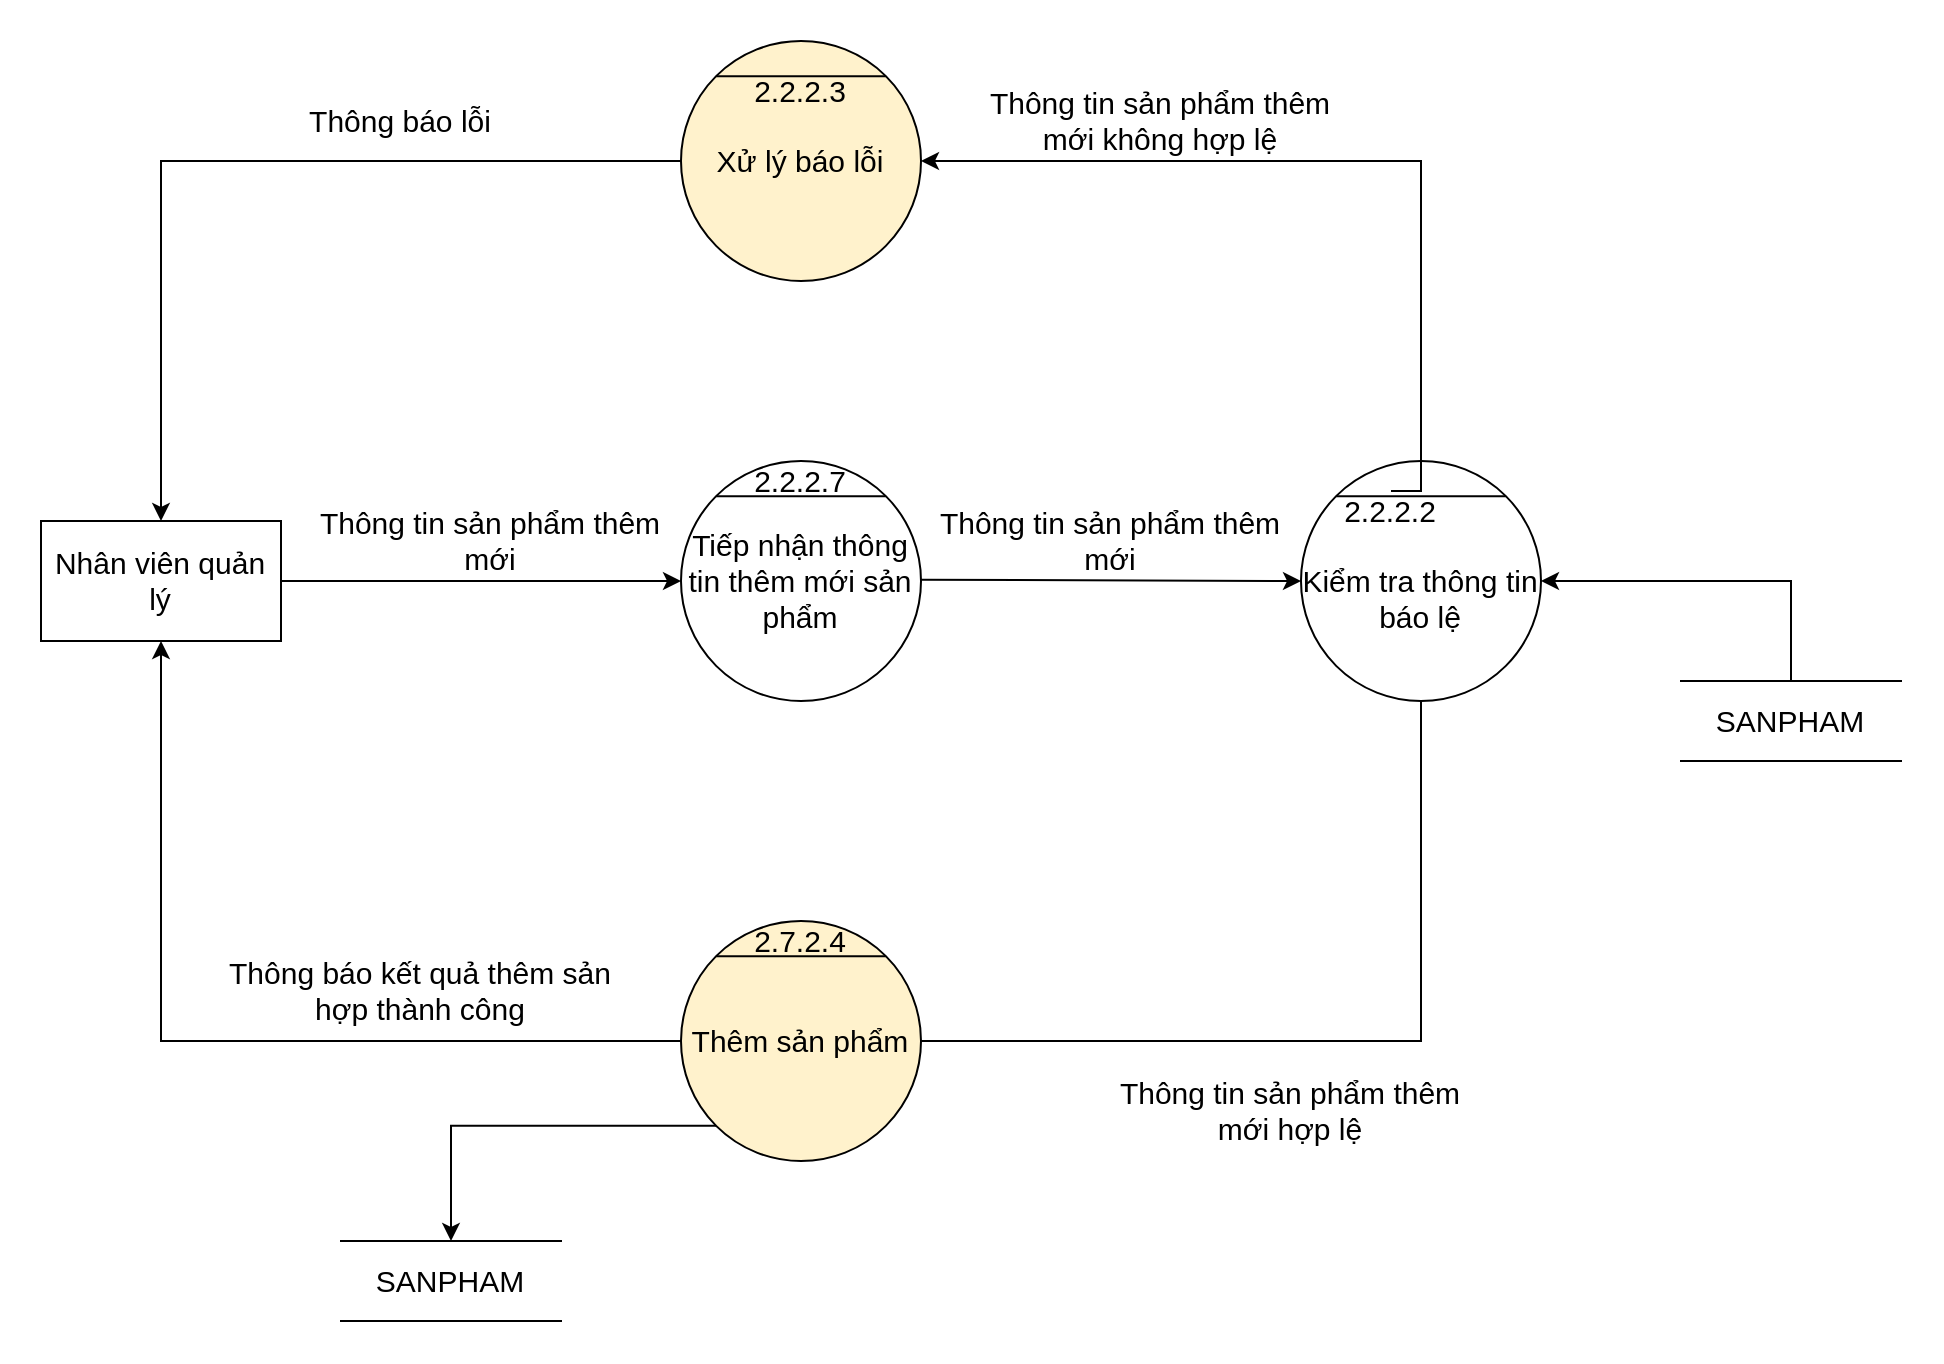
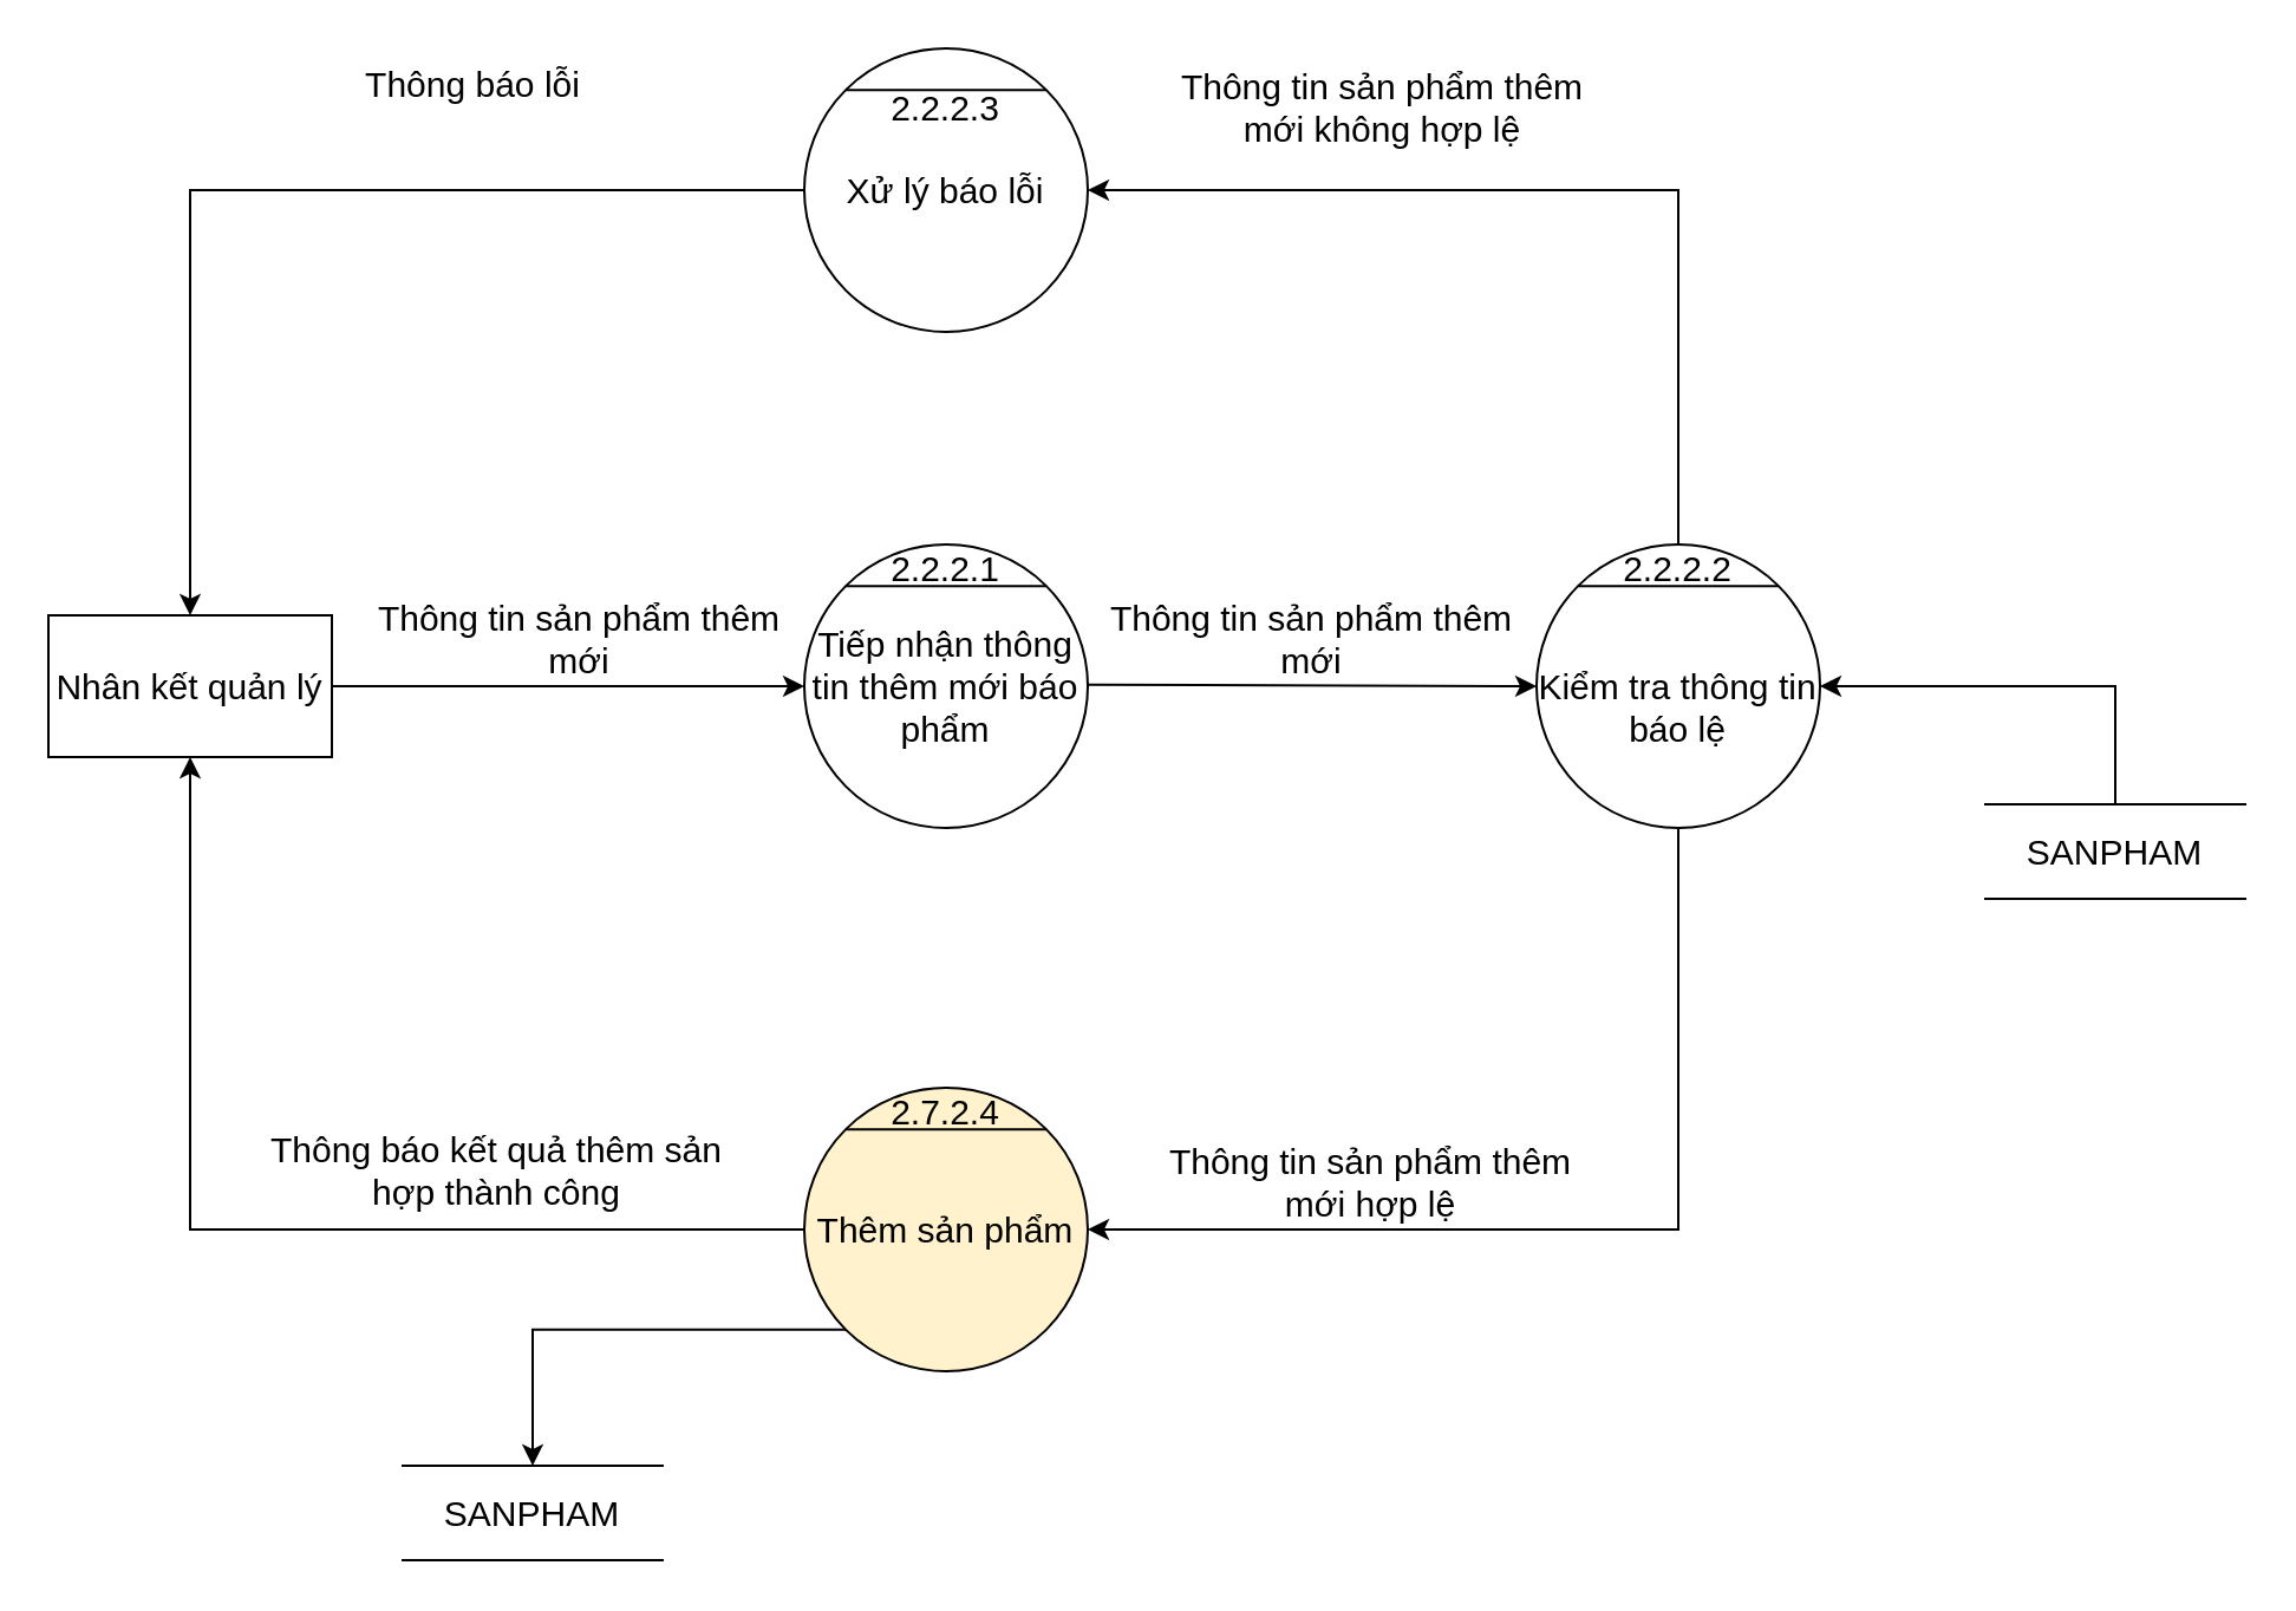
- <mxCell id="26" value="Thông báo lỗi" style="text;html=1;strokeColor=none;fillColor=none;align=center;verticalAlign=middle;whiteSpace=wrap;rounded=0;fontSize=15;" parent="1" vertex="1"><mxGeometry x="100" y="40" width="200" height="40" as="geometry" /></mxCell>
+ <mxCell id="26" value="Thông báo lỗi" style="text;html=1;strokeColor=none;fillColor=none;align=center;verticalAlign=middle;whiteSpace=wrap;rounded=0;fontSize=15;" parent="1" vertex="1"><mxGeometry x="100" y="15" width="200" height="40" as="geometry" /></mxCell>
- <mxCell id="24" value="Thông tin sản phẩm thêm mới không hợp lệ" style="text;html=1;strokeColor=none;fillColor=none;align=center;verticalAlign=middle;whiteSpace=wrap;rounded=0;fontSize=15;" parent="1" vertex="1"><mxGeometry x="480" y="40" width="200" height="40" as="geometry" /></mxCell>
+ <mxCell id="24" value="Thông tin sản phẩm thêm mới không hợp lệ" style="text;html=1;strokeColor=none;fillColor=none;align=center;verticalAlign=middle;whiteSpace=wrap;rounded=0;fontSize=15;" parent="1" vertex="1"><mxGeometry x="485" y="25" width="200" height="40" as="geometry" /></mxCell>
- <mxCell id="20" value="Xử lý báo lỗi" style="ellipse;whiteSpace=wrap;html=1;aspect=fixed;fontSize=15;fillColor=#fff2cc;" parent="1" vertex="1"><mxGeometry x="340" y="20" width="120" height="120" as="geometry" /></mxCell>
+ <mxCell id="20" value="Xử lý báo lỗi" style="ellipse;whiteSpace=wrap;html=1;aspect=fixed;fontSize=15;" parent="1" vertex="1"><mxGeometry x="340" y="20" width="120" height="120" as="geometry" /></mxCell>
- <mxCell id="4" value="2.2.2.7" style="text;html=1;strokeColor=none;fillColor=none;align=center;verticalAlign=middle;whiteSpace=wrap;rounded=0;fontSize=15;" parent="1" vertex="1"><mxGeometry x="380" y="230" width="40" height="20" as="geometry" /></mxCell>
+ <mxCell id="4" value="2.2.2.1" style="text;html=1;strokeColor=none;fillColor=none;align=center;verticalAlign=middle;whiteSpace=wrap;rounded=0;fontSize=15;" parent="1" vertex="1"><mxGeometry x="380" y="230" width="40" height="20" as="geometry" /></mxCell>
- <mxCell id="10" value="2.2.2.2" style="text;html=1;strokeColor=none;fillColor=none;align=center;verticalAlign=middle;whiteSpace=wrap;rounded=0;fontSize=15;" parent="1" vertex="1"><mxGeometry x="675" y="245" width="40" height="20" as="geometry" /></mxCell>
+ <mxCell id="10" value="2.2.2.2" style="text;html=1;strokeColor=none;fillColor=none;align=center;verticalAlign=middle;whiteSpace=wrap;rounded=0;fontSize=15;" parent="1" vertex="1"><mxGeometry x="690" y="230" width="40" height="20" as="geometry" /></mxCell>
- <mxCell id="5" value="Nhân viên quản lý" style="rounded=0;whiteSpace=wrap;html=1;fontSize=15;" parent="1" vertex="1"><mxGeometry x="20" y="260" width="120" height="60" as="geometry" /></mxCell>
+ <mxCell id="5" value="Nhân kết quản lý" style="rounded=0;whiteSpace=wrap;html=1;fontSize=15;" parent="1" vertex="1"><mxGeometry x="20" y="260" width="120" height="60" as="geometry" /></mxCell>
- <mxCell id="2" value="Tiếp nhận thông tin thêm mới sản phẩm" style="ellipse;whiteSpace=wrap;html=1;aspect=fixed;fontSize=15;" parent="1" vertex="1"><mxGeometry x="340" y="230" width="120" height="120" as="geometry" /></mxCell>
+ <mxCell id="2" value="Tiếp nhận thông tin thêm mới báo phẩm" style="ellipse;whiteSpace=wrap;html=1;aspect=fixed;fontSize=15;" parent="1" vertex="1"><mxGeometry x="340" y="230" width="120" height="120" as="geometry" /></mxCell>
- <mxCell id="16" value="" style="edgeStyle=segmentEdgeStyle;endArrow=none;html=1;rounded=0;fontSize=15;exitX=0.5;exitY=1;exitDx=0;exitDy=0;entryX=1;entryY=0.5;entryDx=0;entryDy=0;" parent="1" source="8" target="11" edge="1"><mxGeometry width="50" height="50" relative="1" as="geometry"><mxPoint x="430" y="500" as="sourcePoint" /><mxPoint x="480" y="450" as="targetPoint" /><Array as="points"><mxPoint x="710" y="520" /></Array></mxGeometry></mxCell>
+ <mxCell id="16" value="" style="edgeStyle=segmentEdgeStyle;endArrow=classic;html=1;rounded=0;fontSize=15;exitX=0.5;exitY=1;exitDx=0;exitDy=0;entryX=1;entryY=0.5;entryDx=0;entryDy=0;" parent="1" source="8" target="11" edge="1"><mxGeometry width="50" height="50" relative="1" as="geometry"><mxPoint x="430" y="500" as="sourcePoint" /><mxPoint x="480" y="450" as="targetPoint" /><Array as="points"><mxPoint x="710" y="520" /></Array></mxGeometry></mxCell>
- <mxCell id="17" value="Thông tin sản phẩm thêm mới hợp lệ" style="text;html=1;strokeColor=none;fillColor=none;align=center;verticalAlign=middle;whiteSpace=wrap;rounded=0;fontSize=15;" parent="1" vertex="1"><mxGeometry x="545" y="535" width="200" height="40" as="geometry" /></mxCell>
+ <mxCell id="17" value="Thông tin sản phẩm thêm mới hợp lệ" style="text;html=1;strokeColor=none;fillColor=none;align=center;verticalAlign=middle;whiteSpace=wrap;rounded=0;fontSize=15;" parent="1" vertex="1"><mxGeometry x="480" y="480" width="200" height="40" as="geometry" /></mxCell>
